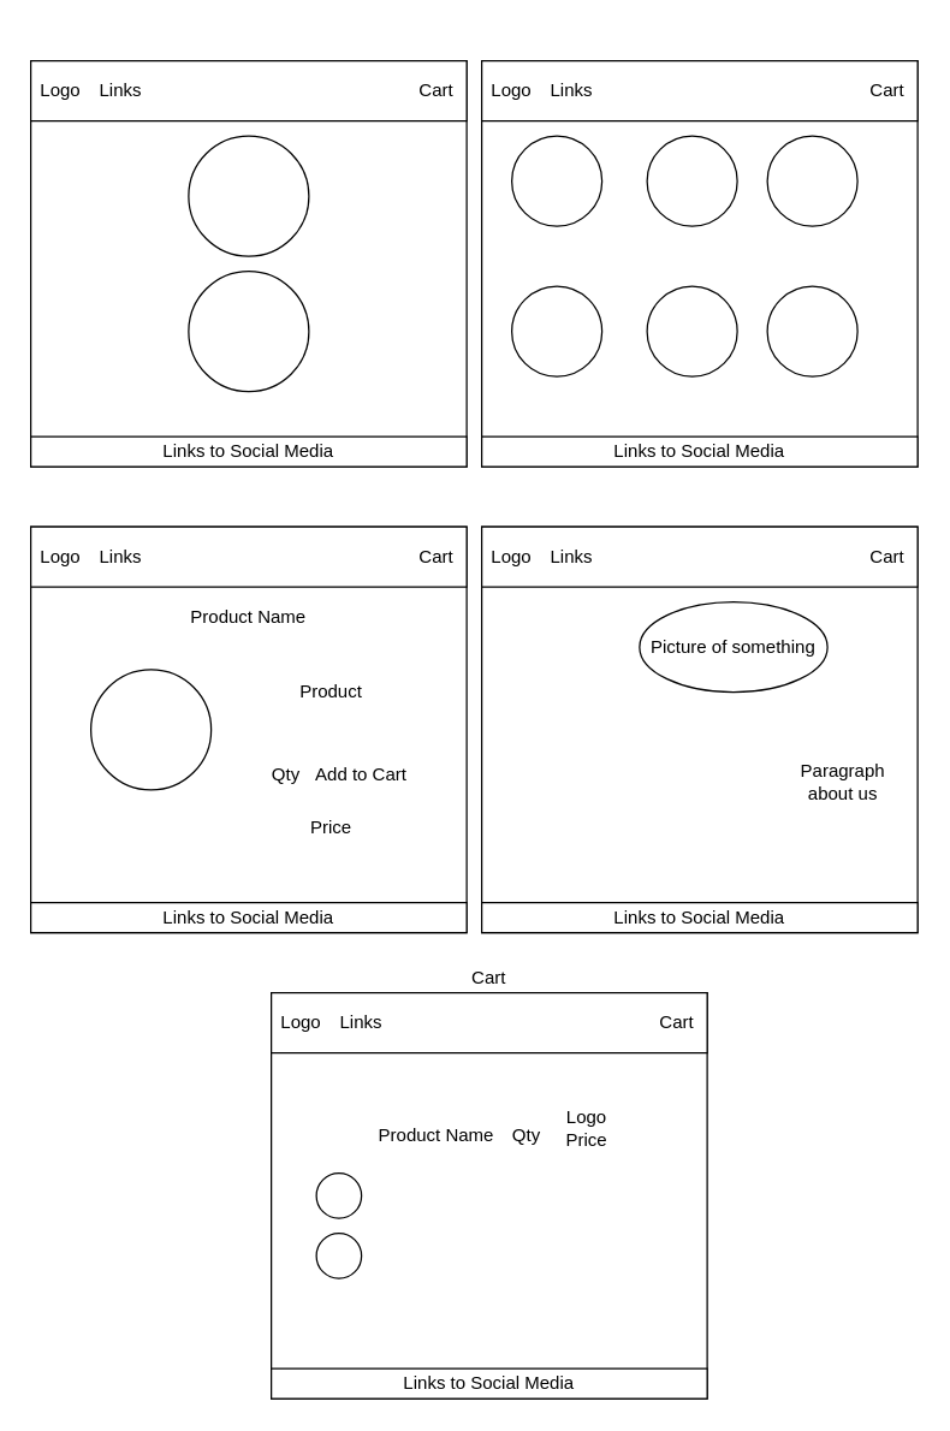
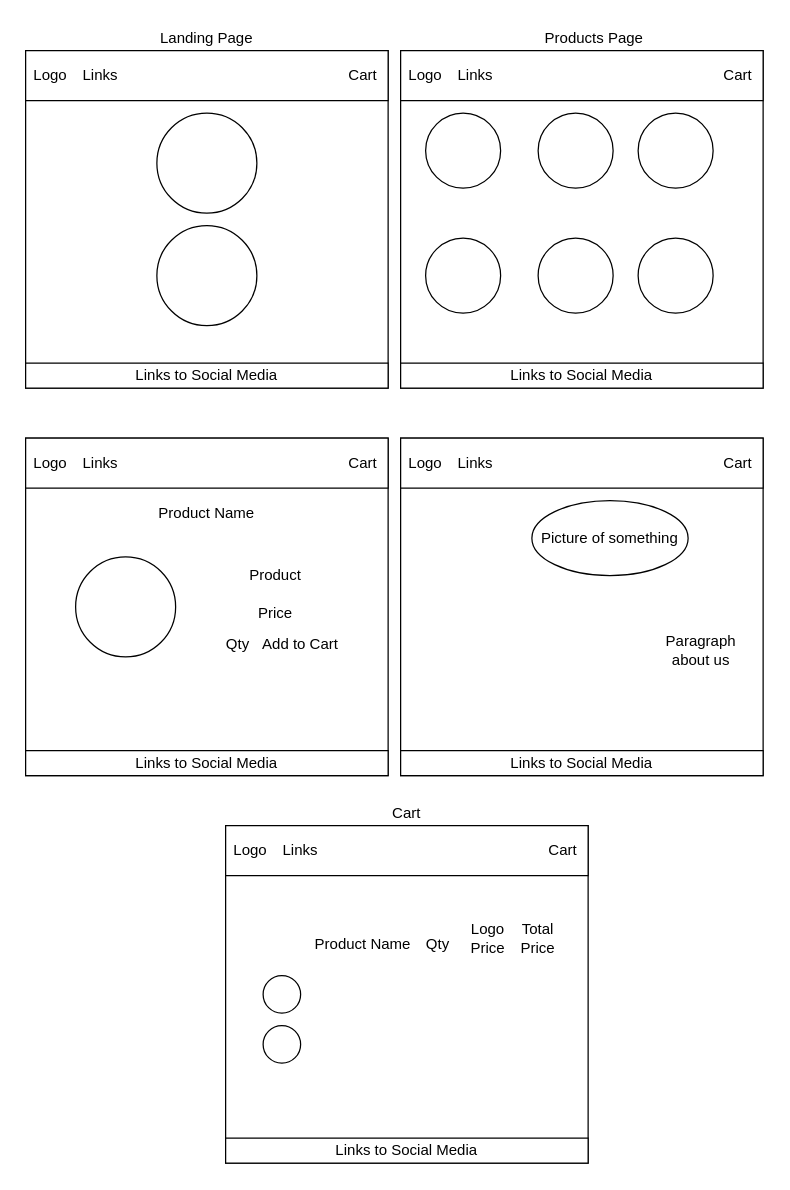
+ <mxCell id="3" value="Landing Page" style="text;html=1;strokeColor=none;fillColor=none;align=center;verticalAlign=middle;whiteSpace=wrap;rounded=0;" vertex="1" parent="2"><mxGeometry x="100" width="90" height="20" as="geometry" /></mxCell>
+ <mxCell id="15" value="Products Page" style="text;html=1;strokeColor=none;fillColor=none;align=center;verticalAlign=middle;whiteSpace=wrap;rounded=0;" vertex="1" parent="14"><mxGeometry x="110" width="90" height="20" as="geometry" /></mxCell>
- <mxCell id="41" value="Price" style="text;html=1;strokeColor=none;fillColor=none;align=center;verticalAlign=middle;whiteSpace=wrap;rounded=0;" vertex="1" parent="30"><mxGeometry x="180" y="210" width="40" height="20" as="geometry" /></mxCell>
+ <mxCell id="41" value="Price" style="text;html=1;strokeColor=none;fillColor=none;align=center;verticalAlign=middle;whiteSpace=wrap;rounded=0;" vertex="1" parent="30"><mxGeometry x="180" y="150" width="40" height="20" as="geometry" /></mxCell>
+ <mxCell id="69" value="Total Price" style="text;html=1;strokeColor=none;fillColor=none;align=center;verticalAlign=middle;whiteSpace=wrap;rounded=0;" vertex="1" parent="55"><mxGeometry x="230" y="95" width="40" height="30" as="geometry" /></mxCell>
